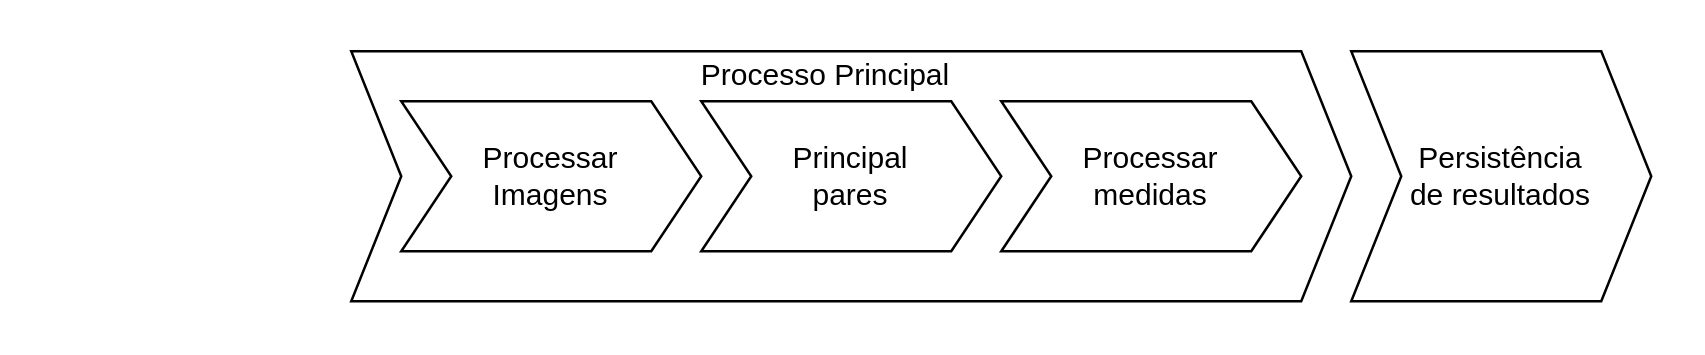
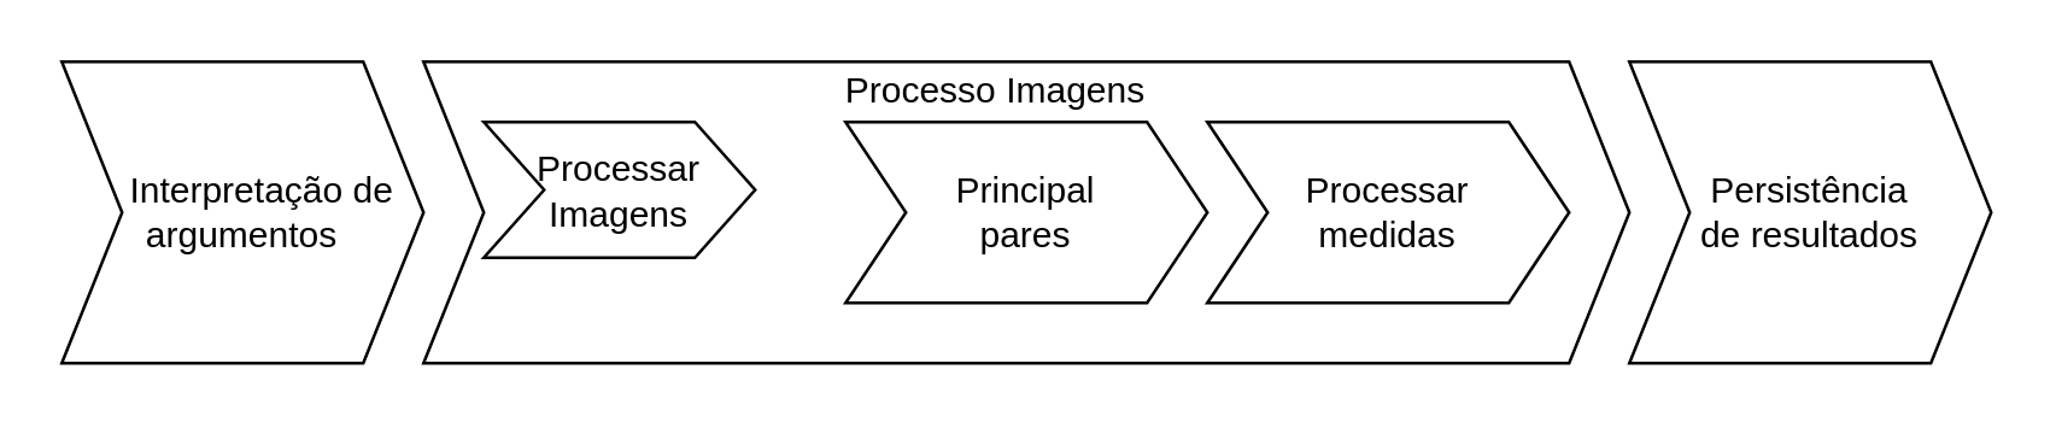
- <mxCell id="7" value="Processo Principal" style="text;html=1;strokeColor=none;fillColor=none;align=center;verticalAlign=middle;whiteSpace=wrap;rounded=0;" parent="1" vertex="1"><mxGeometry x="260" y="20" width="140" height="20" as="geometry" /></mxCell>
+ <mxCell id="7" value="Processo Imagens" style="text;html=1;strokeColor=none;fillColor=none;align=center;verticalAlign=middle;whiteSpace=wrap;rounded=0;" parent="1" vertex="1"><mxGeometry x="260" y="20" width="140" height="20" as="geometry" /></mxCell>
+ <mxCell id="3" value="&amp;nbsp; &amp;nbsp; Interpretação de argumentos" style="shape=step;perimeter=stepPerimeter;whiteSpace=wrap;html=1;fixedSize=1;" parent="1" vertex="1"><mxGeometry x="20" y="20" width="120" height="100" as="geometry" /></mxCell>
- <mxCell id="6" value="Processar&lt;br&gt;Imagens" style="shape=step;perimeter=stepPerimeter;whiteSpace=wrap;html=1;fixedSize=1;" parent="1" vertex="1"><mxGeometry x="160" y="40" width="120" height="60" as="geometry" /></mxCell>
+ <mxCell id="6" value="Processar&lt;br&gt;Imagens" style="shape=step;perimeter=stepPerimeter;whiteSpace=wrap;html=1;fixedSize=1;" parent="1" vertex="1"><mxGeometry x="160" y="40" width="90" height="45" as="geometry" /></mxCell>
